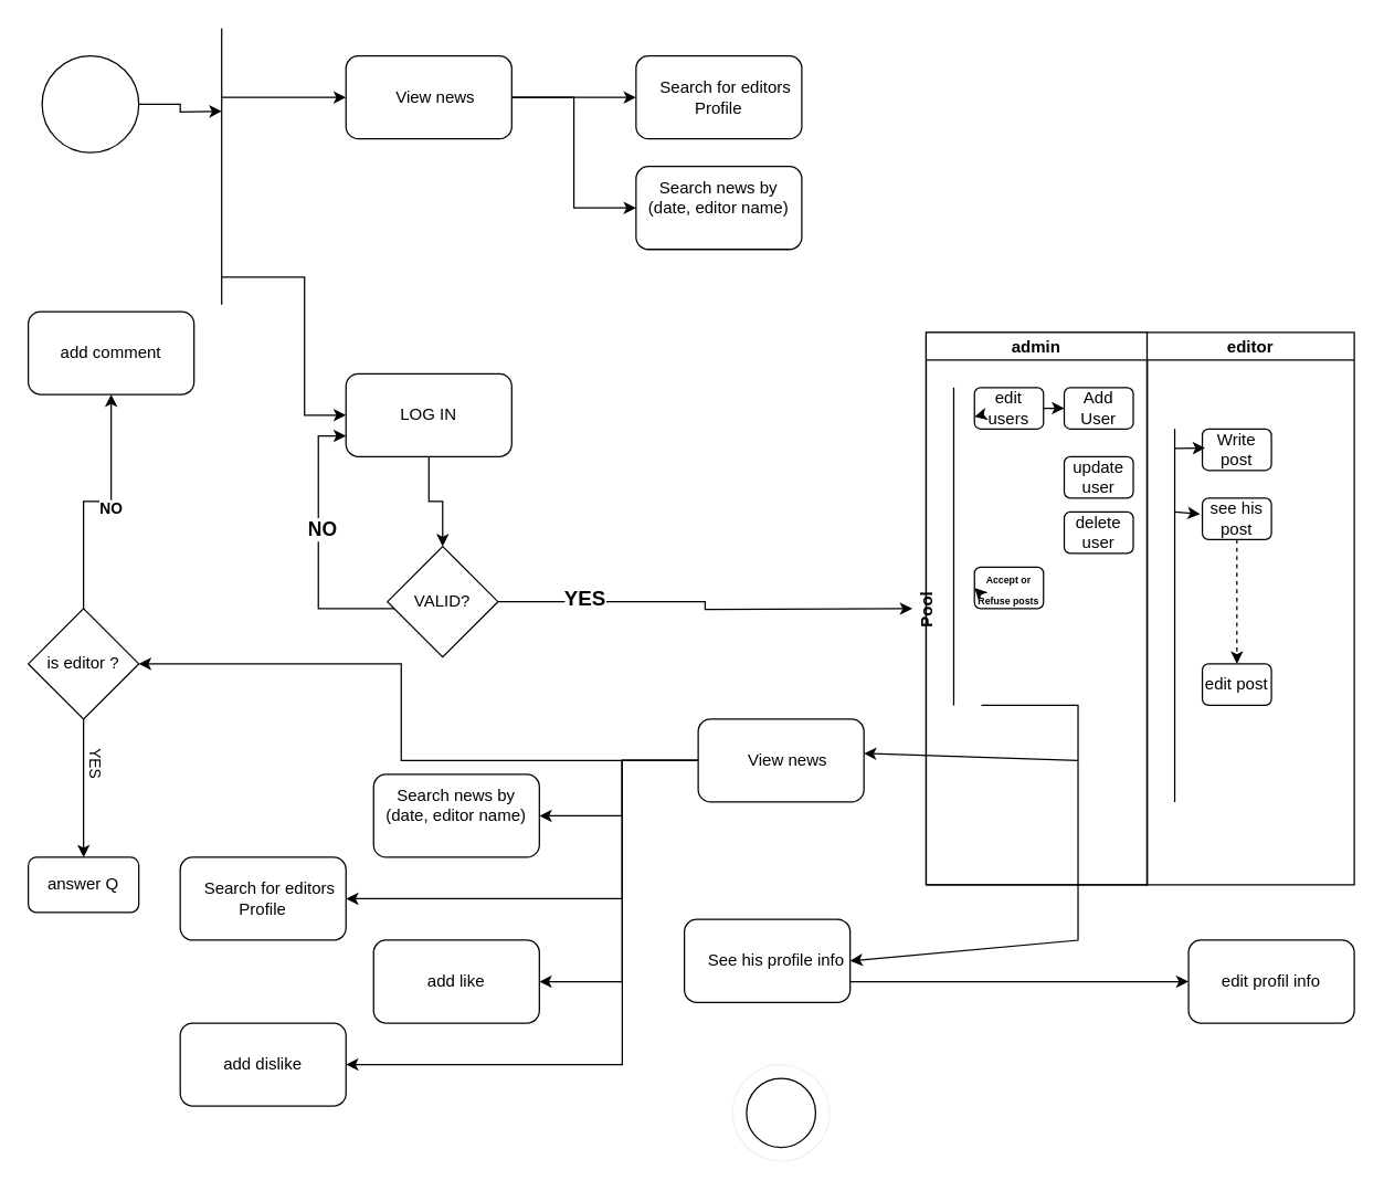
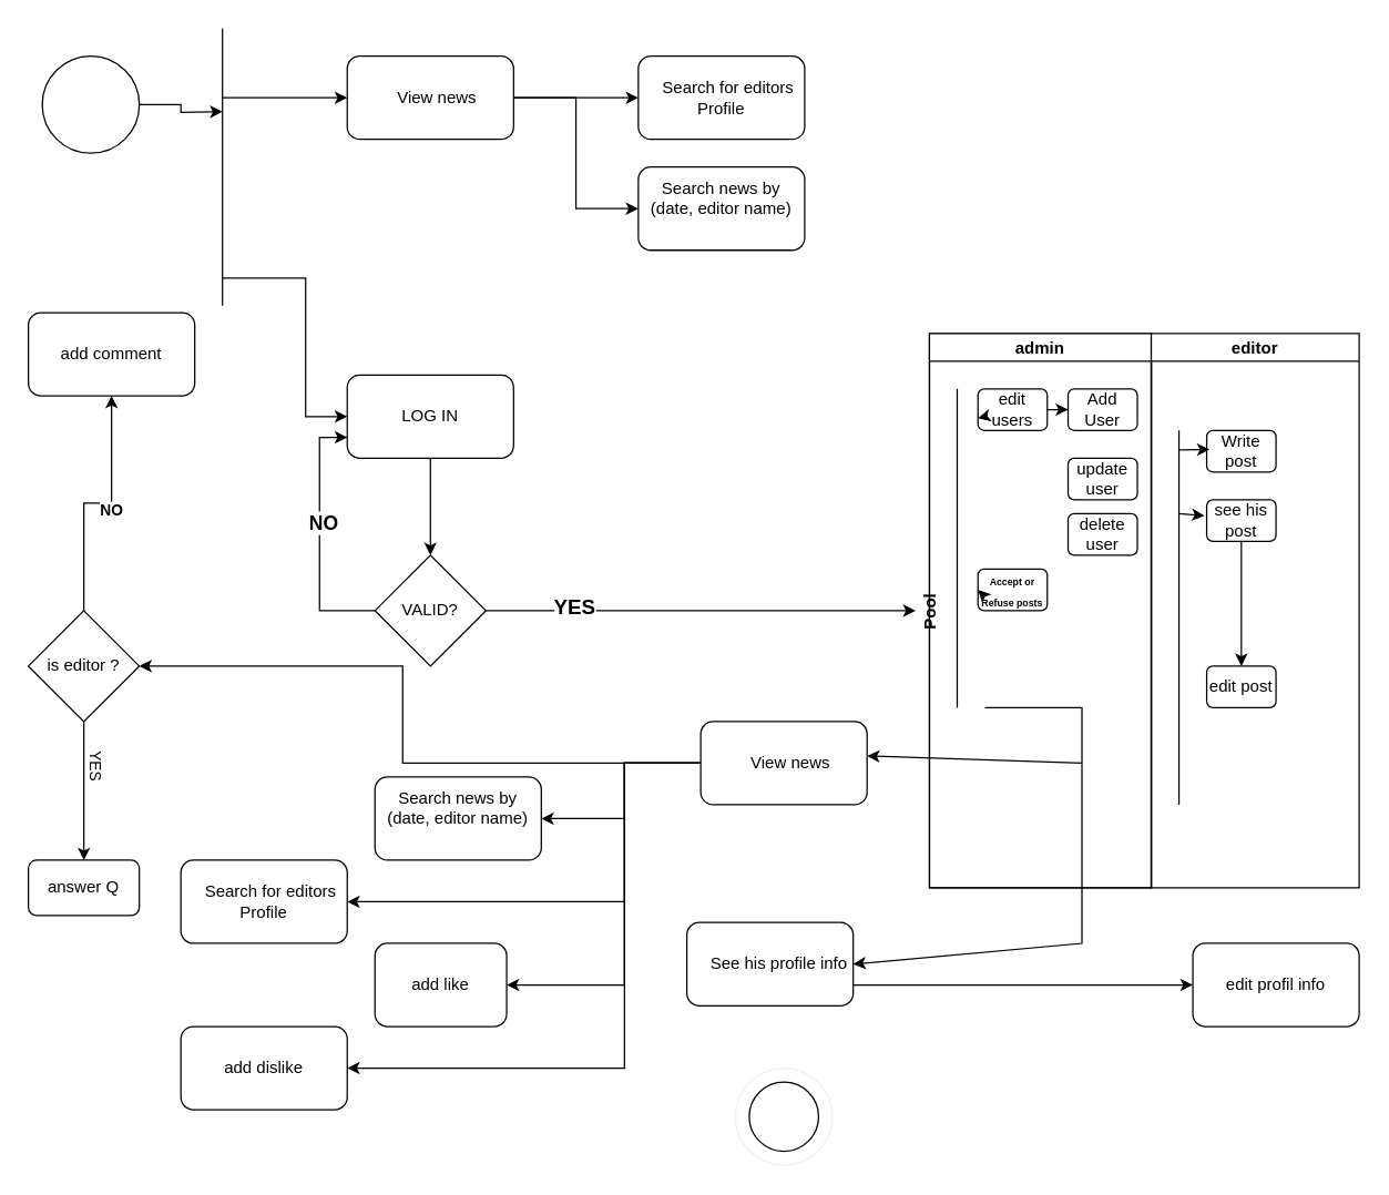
- <mxCell id="33" style="edgeStyle=orthogonalEdgeStyle;rounded=0;orthogonalLoop=1;jettySize=auto;html=1;entryX=0.5;entryY=0;entryDx=0;entryDy=0;dashed=1;" edge="1" parent="30" source="34" target="35"><mxGeometry relative="1" as="geometry" /></mxCell>
+ <mxCell id="33" style="edgeStyle=orthogonalEdgeStyle;rounded=0;orthogonalLoop=1;jettySize=auto;html=1;entryX=0.5;entryY=0;entryDx=0;entryDy=0;" edge="1" parent="30" source="34" target="35"><mxGeometry relative="1" as="geometry" /></mxCell>
- <mxCell id="29" value="VALID?" style="rhombus;whiteSpace=wrap;html=1;" parent="1" vertex="1"><mxGeometry x="280" y="395" width="80" height="80" as="geometry" /></mxCell>
+ <mxCell id="29" value="VALID?" style="rhombus;whiteSpace=wrap;html=1;" parent="1" vertex="1"><mxGeometry x="270" y="400" width="80" height="80" as="geometry" /></mxCell>
- <mxCell id="47" value="&lt;div&gt;add like&lt;/div&gt;" style="rounded=1;whiteSpace=wrap;html=1;" parent="1" vertex="1"><mxGeometry x="270" y="680" width="120" height="60" as="geometry" /></mxCell>
+ <mxCell id="47" value="&lt;div&gt;add like&lt;/div&gt;" style="rounded=1;whiteSpace=wrap;html=1;" parent="1" vertex="1"><mxGeometry x="270" y="680" width="95" height="60" as="geometry" /></mxCell>
